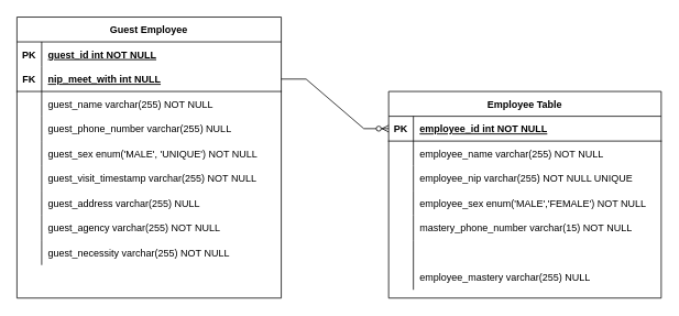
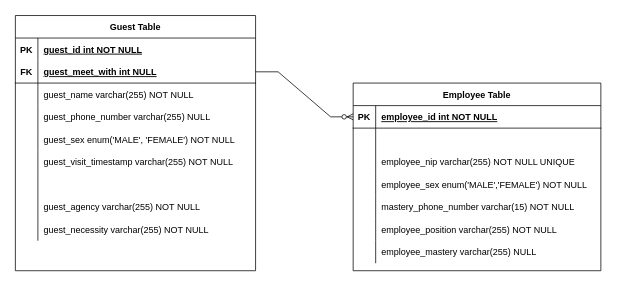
- <mxCell id="2" value="Guest Employee" style="shape=table;startSize=30;container=1;collapsible=1;childLayout=tableLayout;fixedRows=1;rowLines=0;fontStyle=1;align=center;resizeLast=1;" parent="1" vertex="1"><mxGeometry x="20" y="20" width="320" height="340" as="geometry" /></mxCell>
+ <mxCell id="2" value="Guest Table" style="shape=table;startSize=30;container=1;collapsible=1;childLayout=tableLayout;fixedRows=1;rowLines=0;fontStyle=1;align=center;resizeLast=1;" parent="1" vertex="1"><mxGeometry x="20" y="20" width="320" height="340" as="geometry" /></mxCell>
- <mxCell id="8" value="nip_meet_with int NULL " style="shape=partialRectangle;overflow=hidden;connectable=0;fillColor=none;top=0;left=0;bottom=0;right=0;align=left;spacingLeft=6;fontStyle=5;" parent="6" vertex="1"><mxGeometry x="30" width="290" height="30" as="geometry"><mxRectangle width="290" height="30" as="alternateBounds" /></mxGeometry></mxCell>
+ <mxCell id="8" value="guest_meet_with int NULL " style="shape=partialRectangle;overflow=hidden;connectable=0;fillColor=none;top=0;left=0;bottom=0;right=0;align=left;spacingLeft=6;fontStyle=5;" parent="6" vertex="1"><mxGeometry x="30" width="290" height="30" as="geometry"><mxRectangle width="290" height="30" as="alternateBounds" /></mxGeometry></mxCell>
- <mxCell id="38" value="employee_name varchar(255) NOT NULL" style="shape=partialRectangle;overflow=hidden;connectable=0;fillColor=none;top=0;left=0;bottom=0;right=0;align=left;spacingLeft=6;" parent="36" vertex="1"><mxGeometry x="30" width="300" height="30" as="geometry"><mxRectangle width="300" height="30" as="alternateBounds" /></mxGeometry></mxCell>
- <mxCell id="17" value="guest_sex enum('MALE', 'UNIQUE') NOT NULL" style="shape=partialRectangle;overflow=hidden;connectable=0;fillColor=none;top=0;left=0;bottom=0;right=0;align=left;spacingLeft=6;" vertex="1" parent="15"><mxGeometry x="30" width="290" height="30" as="geometry"><mxRectangle width="290" height="30" as="alternateBounds" /></mxGeometry></mxCell>
+ <mxCell id="17" value="guest_sex enum('MALE', 'FEMALE') NOT NULL" style="shape=partialRectangle;overflow=hidden;connectable=0;fillColor=none;top=0;left=0;bottom=0;right=0;align=left;spacingLeft=6;" vertex="1" parent="15"><mxGeometry x="30" width="290" height="30" as="geometry"><mxRectangle width="290" height="30" as="alternateBounds" /></mxGeometry></mxCell>
- <mxCell id="23" value="guest_address varchar(255) NULL" style="shape=partialRectangle;overflow=hidden;connectable=0;fillColor=none;top=0;left=0;bottom=0;right=0;align=left;spacingLeft=6;" parent="21" vertex="1"><mxGeometry x="30" width="290" height="30" as="geometry"><mxRectangle width="290" height="30" as="alternateBounds" /></mxGeometry></mxCell>
+ <mxCell id="50" value="employee_position varchar(255) NOT NULL" style="shape=partialRectangle;overflow=hidden;connectable=0;fillColor=none;top=0;left=0;bottom=0;right=0;align=left;spacingLeft=6;" vertex="1" parent="48"><mxGeometry x="30" width="300" height="30" as="geometry"><mxRectangle width="300" height="30" as="alternateBounds" /></mxGeometry></mxCell>
